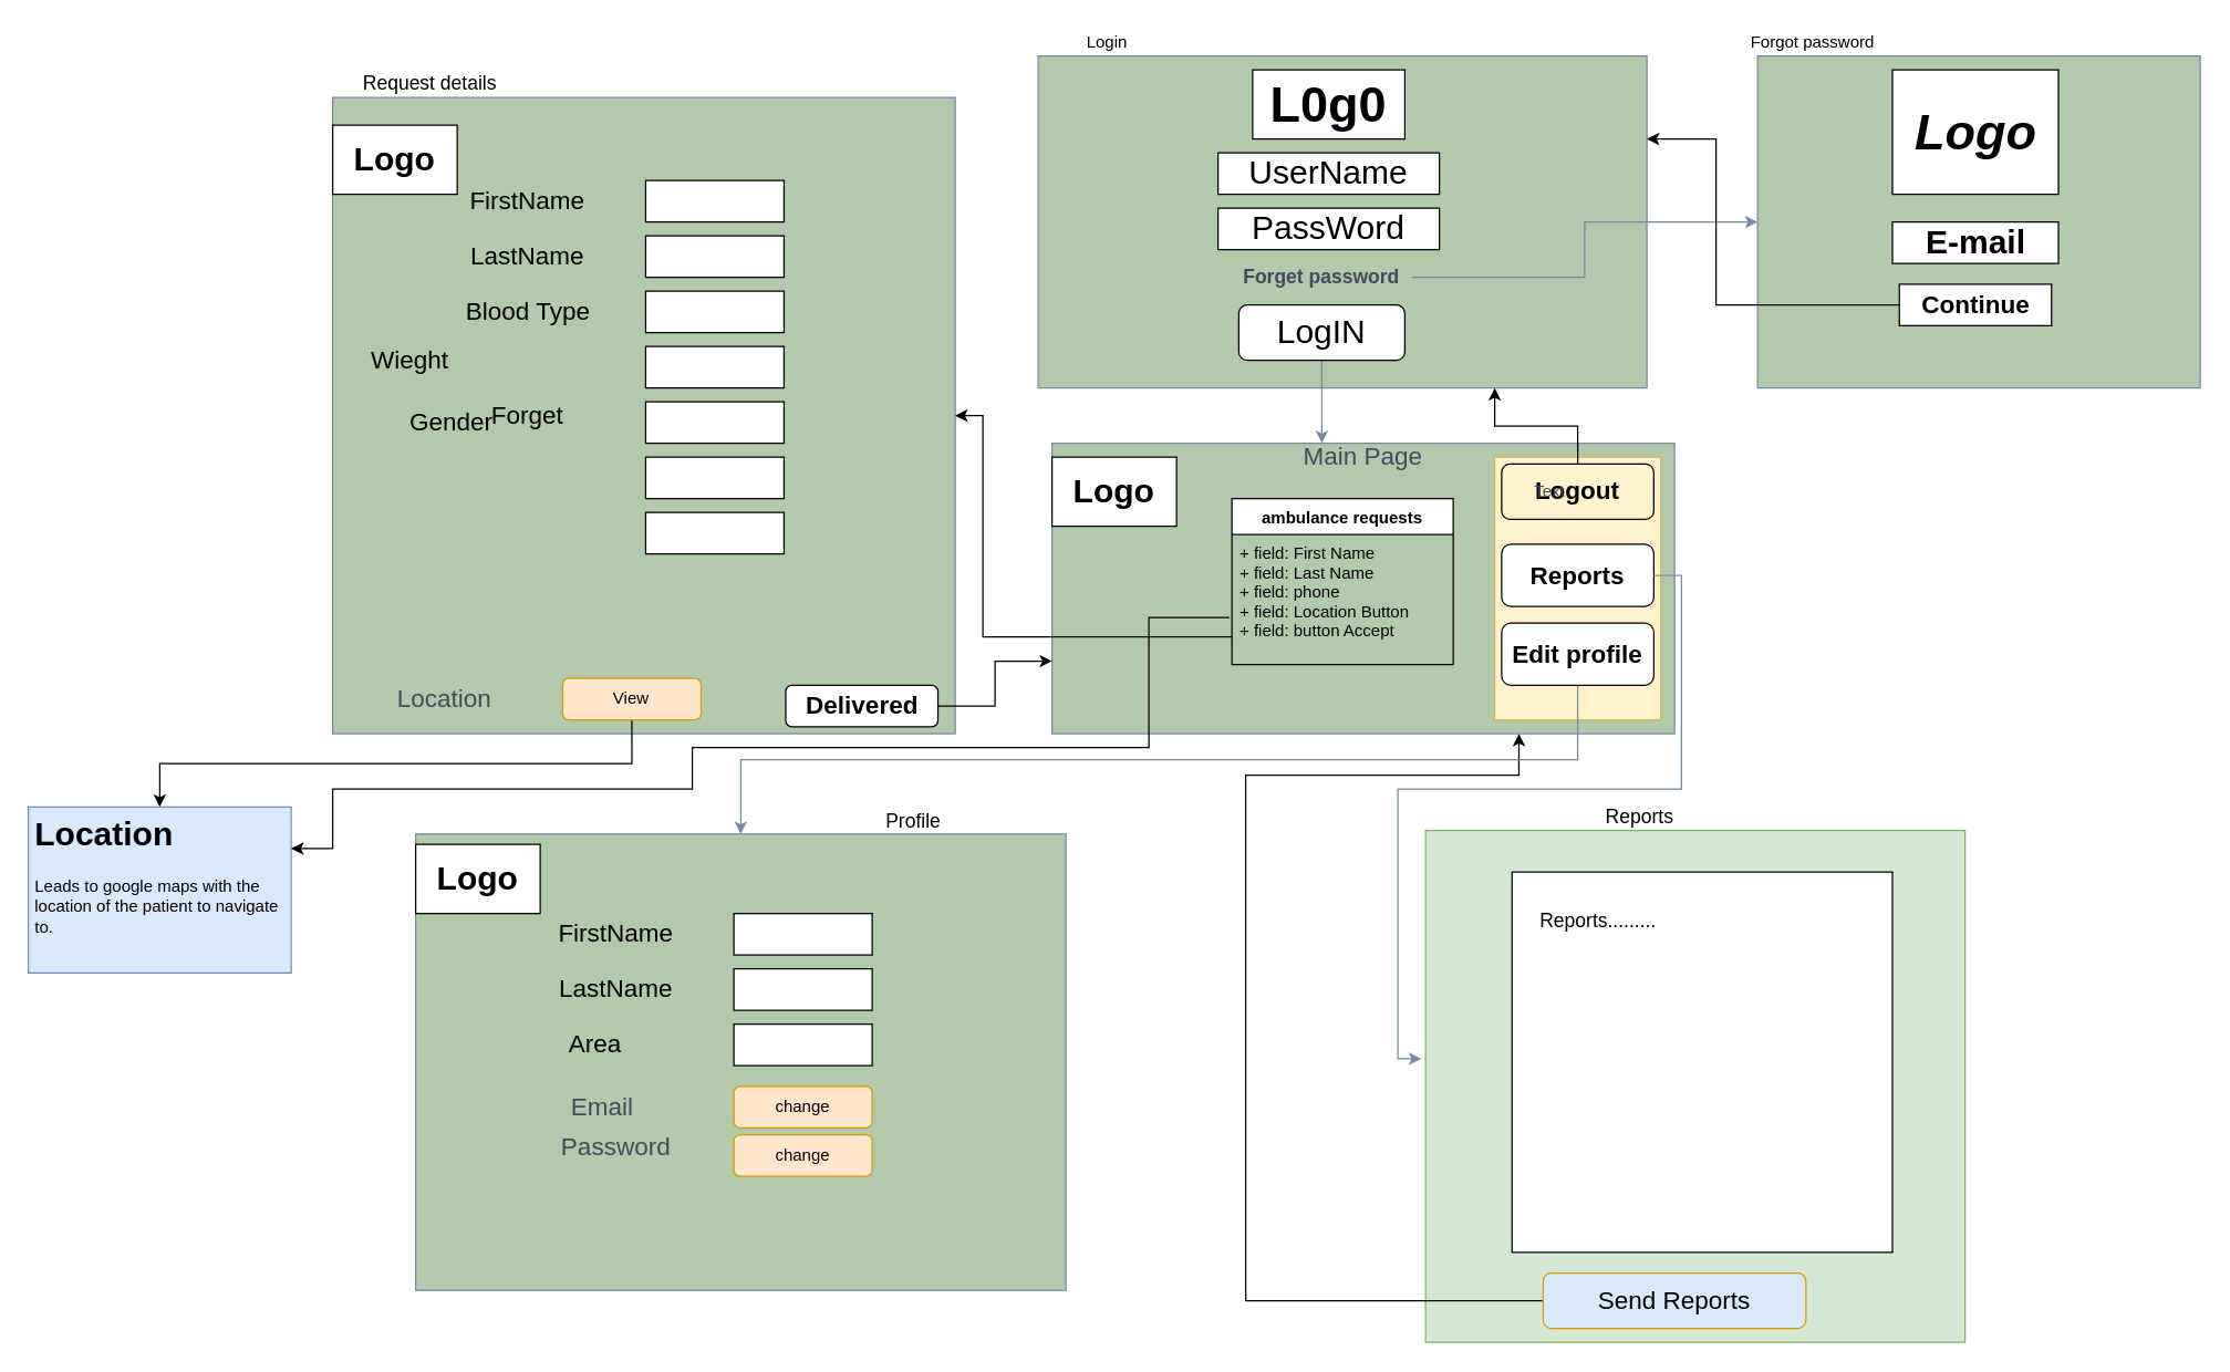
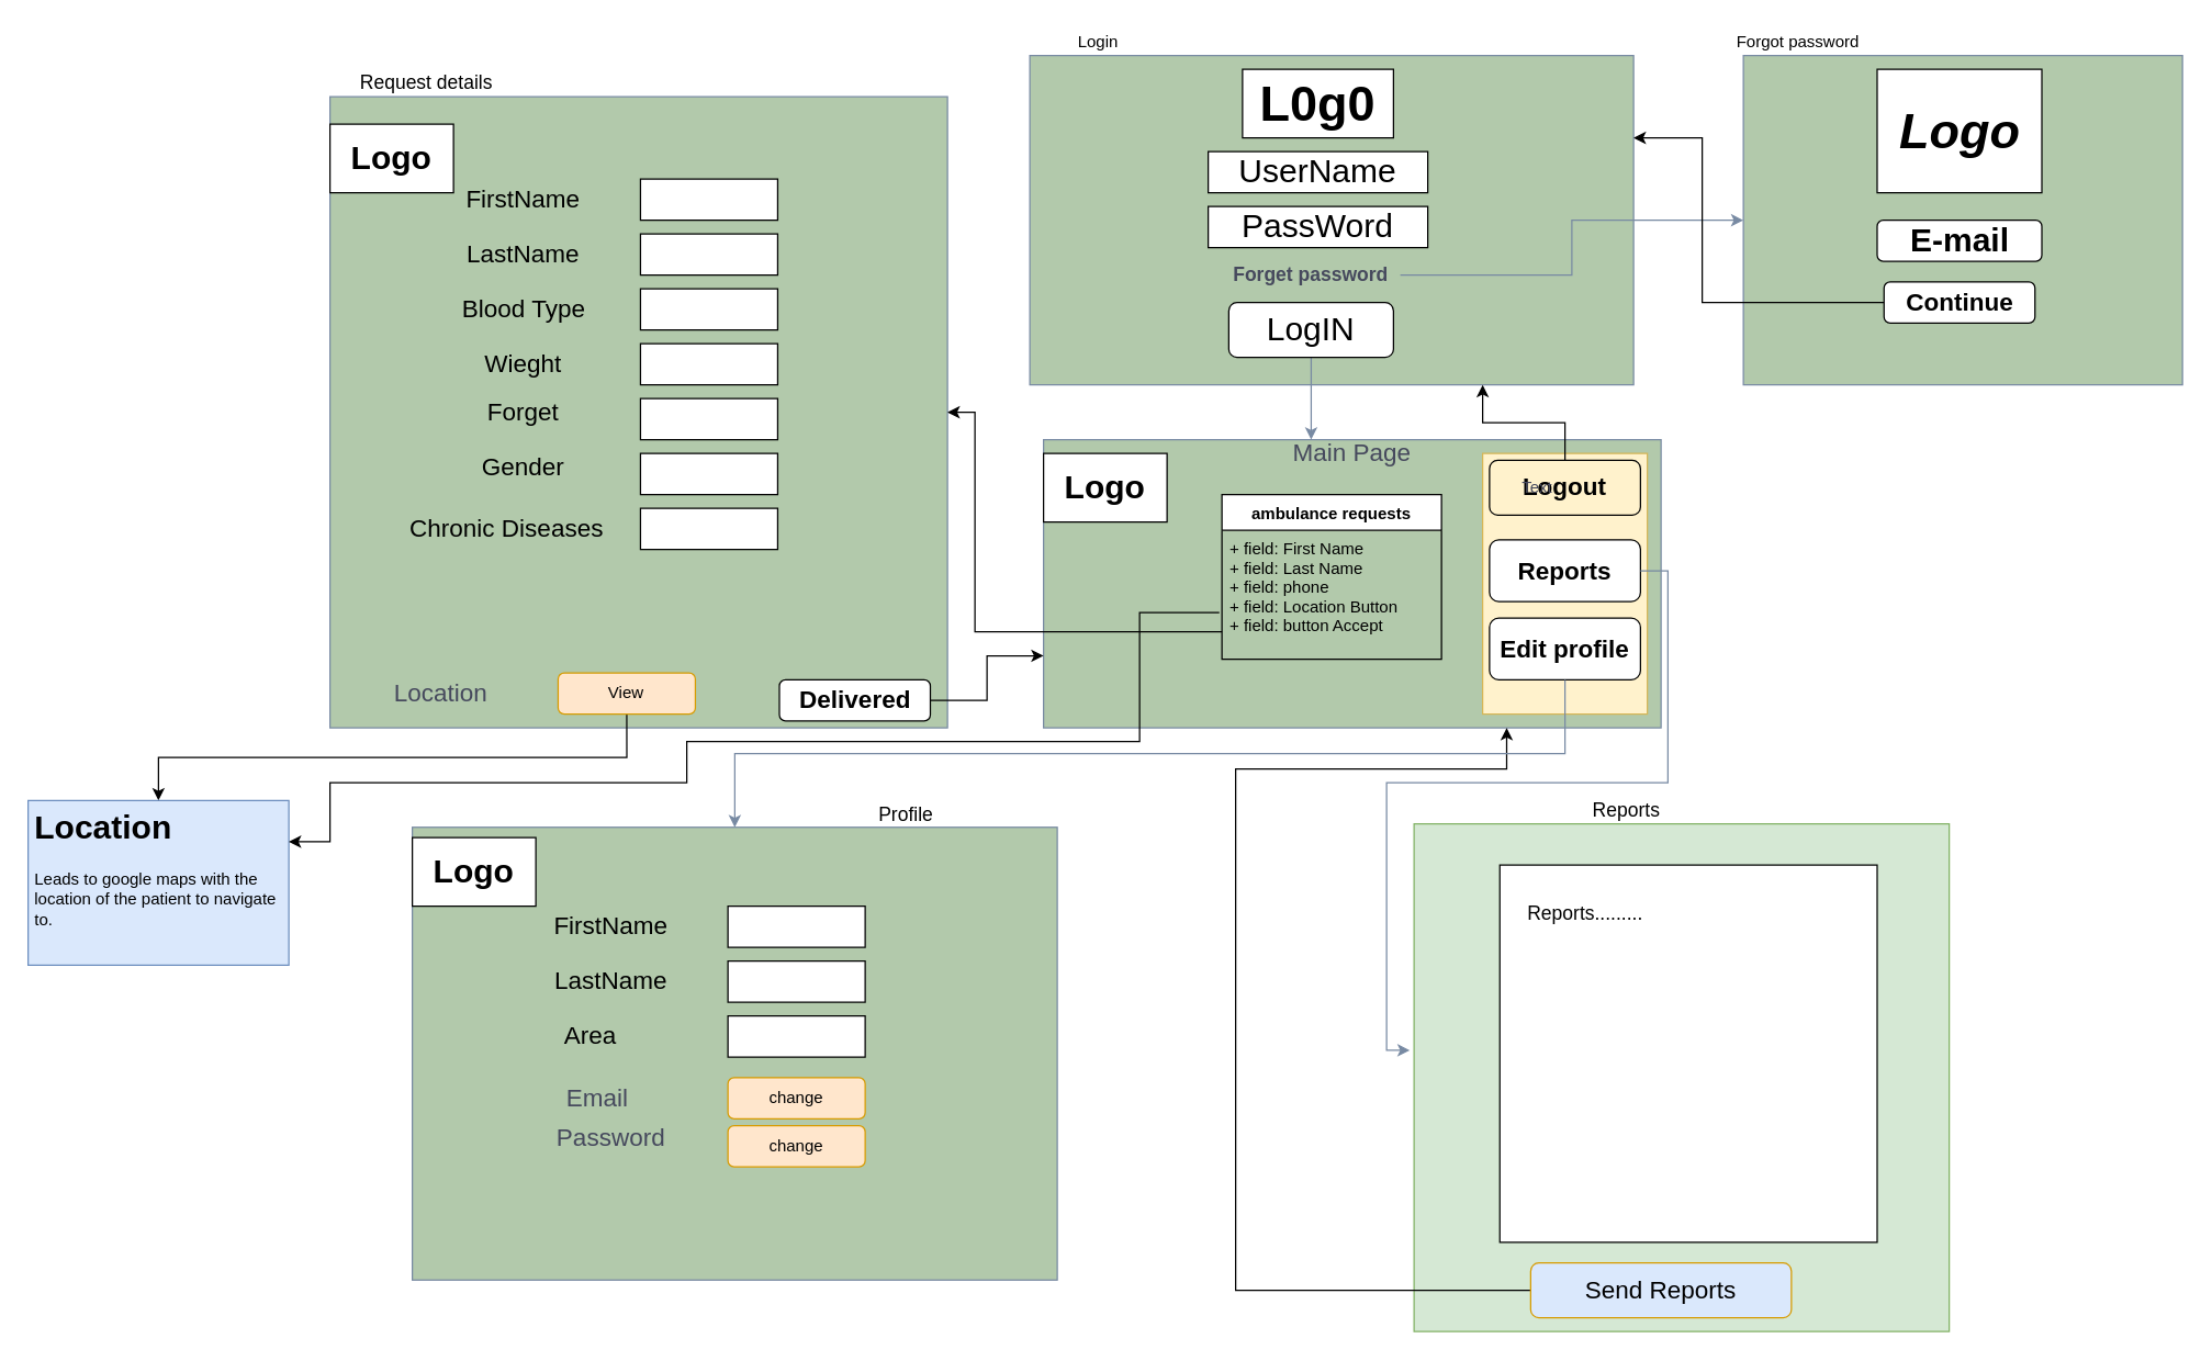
- <mxCell id="15" value="&lt;font style=&quot;font-size: 24px&quot;&gt;&lt;b&gt;E-mail&lt;/b&gt;&lt;/font&gt;" style="rounded=0;whiteSpace=wrap;html=1;sketch=0;" parent="1" vertex="1"><mxGeometry x="1367.5" y="160" width="120" height="30" as="geometry" /></mxCell>
+ <mxCell id="15" value="&lt;font style=&quot;font-size: 24px&quot;&gt;&lt;b&gt;E-mail&lt;/b&gt;&lt;/font&gt;" style="whiteSpace=wrap;html=1;sketch=0;rounded=1;" parent="1" vertex="1"><mxGeometry x="1367.5" y="160" width="120" height="30" as="geometry" /></mxCell>
- <mxCell id="17" value="&lt;font style=&quot;font-size: 18px&quot;&gt;&lt;b&gt;Continue&lt;/b&gt;&lt;/font&gt;" style="whiteSpace=wrap;html=1;sketch=0;rounded=0;" parent="1" vertex="1"><mxGeometry x="1372.5" y="205" width="110" height="30" as="geometry" /></mxCell>
+ <mxCell id="17" value="&lt;font style=&quot;font-size: 18px&quot;&gt;&lt;b&gt;Continue&lt;/b&gt;&lt;/font&gt;" style="rounded=1;whiteSpace=wrap;html=1;sketch=0;" parent="1" vertex="1"><mxGeometry x="1372.5" y="205" width="110" height="30" as="geometry" /></mxCell>
- <mxCell id="30" value="&lt;font style=&quot;font-size: 18px&quot;&gt;Wieght&lt;/font&gt;" style="text;html=1;strokeColor=none;fillColor=none;align=center;verticalAlign=middle;whiteSpace=wrap;rounded=0;" parent="1" vertex="1"><mxGeometry x="276.25" y="250" width="40" height="20" as="geometry" /></mxCell>
+ <mxCell id="30" value="&lt;font style=&quot;font-size: 18px&quot;&gt;Wieght&lt;/font&gt;" style="text;html=1;strokeColor=none;fillColor=none;align=center;verticalAlign=middle;whiteSpace=wrap;rounded=0;" parent="1" vertex="1"><mxGeometry x="361.25" y="255" width="40" height="20" as="geometry" /></mxCell>
- <mxCell id="52" value="&lt;font style=&quot;font-size: 18px&quot;&gt;Gender&lt;/font&gt;" style="text;html=1;strokeColor=none;fillColor=none;align=center;verticalAlign=middle;whiteSpace=wrap;rounded=0;" vertex="1" parent="1"><mxGeometry x="306.25" y="295" width="40" height="20" as="geometry" /></mxCell>
+ <mxCell id="52" value="&lt;font style=&quot;font-size: 18px&quot;&gt;Gender&lt;/font&gt;" style="text;html=1;strokeColor=none;fillColor=none;align=center;verticalAlign=middle;whiteSpace=wrap;rounded=0;" vertex="1" parent="1"><mxGeometry x="361.25" y="330" width="40" height="20" as="geometry" /></mxCell>
+ <mxCell id="60" value="&lt;font style=&quot;font-size: 18px&quot;&gt;Chronic Diseases&lt;/font&gt;" style="text;html=1;strokeColor=none;fillColor=none;align=center;verticalAlign=middle;whiteSpace=wrap;rounded=0;" vertex="1" parent="1"><mxGeometry x="288.75" y="375" width="160" height="20" as="geometry" /></mxCell>
